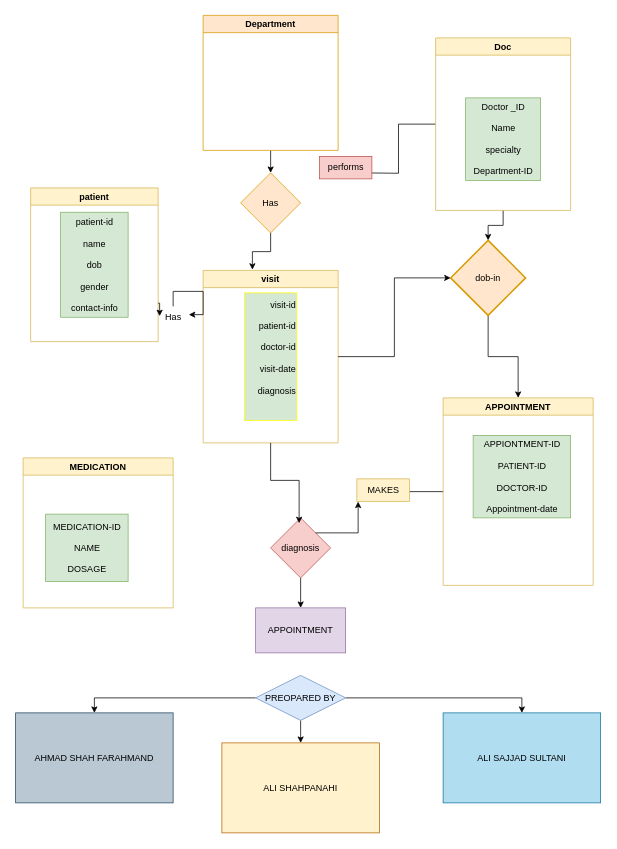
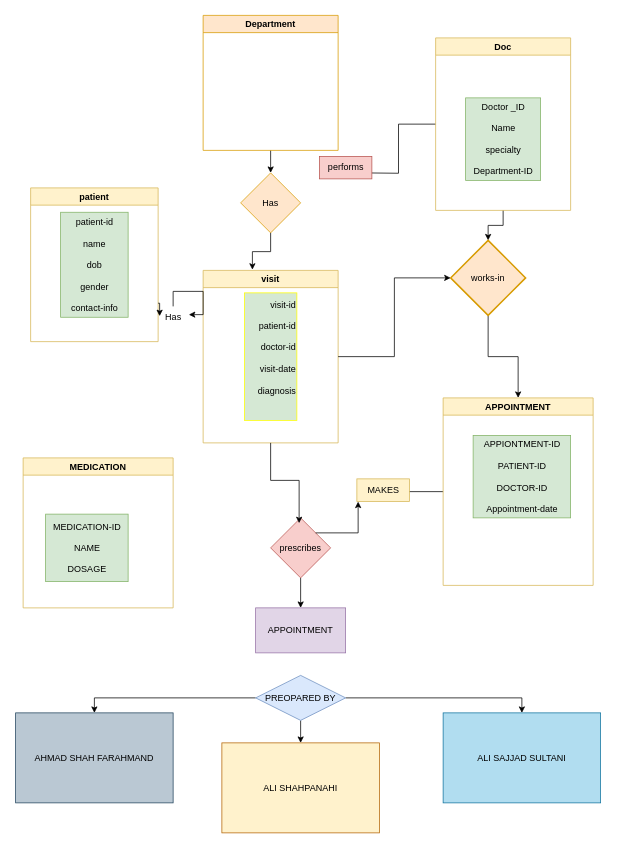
- <mxCell id="13" value="dob-in" style="strokeWidth=2;html=1;shape=mxgraph.flowchart.decision;whiteSpace=wrap;fillColor=#ffe6cc;strokeColor=#d79b00;" vertex="1" parent="1"><mxGeometry x="600" y="320" width="100" height="100" as="geometry" /></mxCell>
+ <mxCell id="13" value="works-in" style="strokeWidth=2;html=1;shape=mxgraph.flowchart.decision;whiteSpace=wrap;fillColor=#ffe6cc;strokeColor=#d79b00;" vertex="1" parent="1"><mxGeometry x="600" y="320" width="100" height="100" as="geometry" /></mxCell>
- <mxCell id="20" value="diagnosis" style="rhombus;whiteSpace=wrap;html=1;fillColor=#f8cecc;strokeColor=#b85450;" vertex="1" parent="1"><mxGeometry x="360" y="690" width="80" height="80" as="geometry" /></mxCell>
+ <mxCell id="20" value="prescribes" style="rhombus;whiteSpace=wrap;html=1;fillColor=#f8cecc;strokeColor=#b85450;" vertex="1" parent="1"><mxGeometry x="360" y="690" width="80" height="80" as="geometry" /></mxCell>
